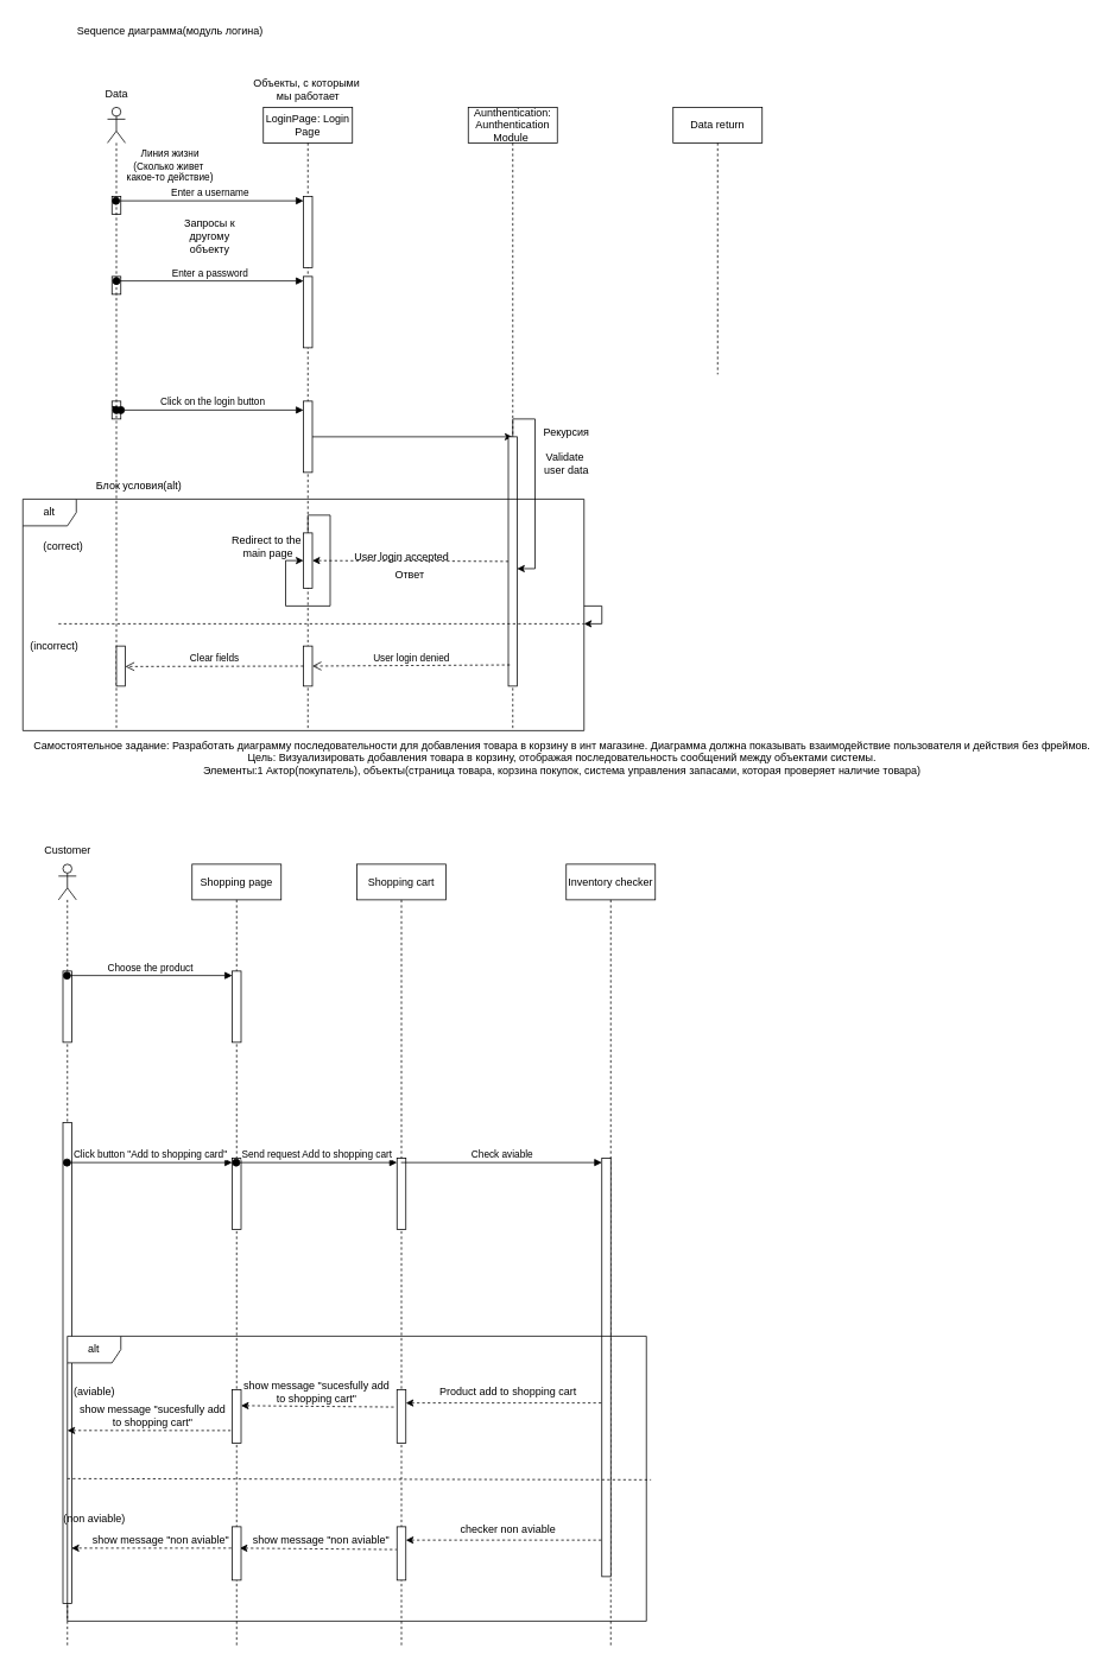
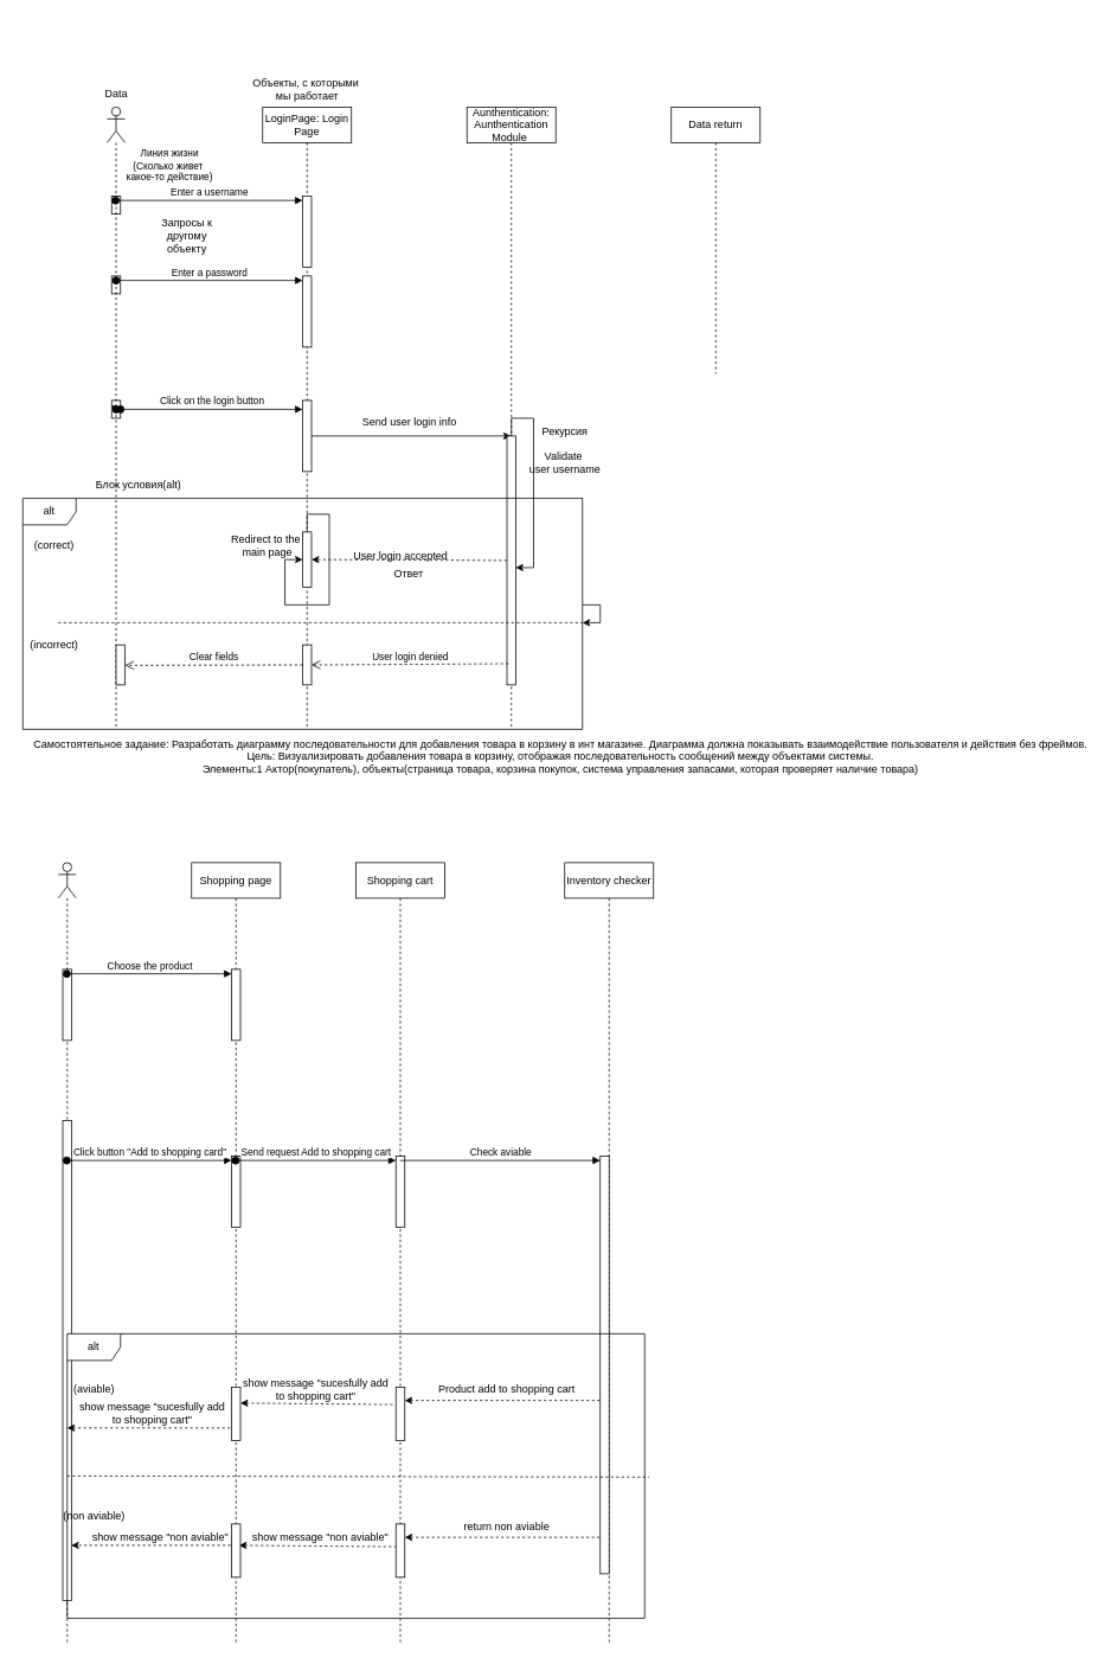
- <mxCell id="5" value="Sequence диаграмма(модуль логина)" style="text;html=1;align=center;verticalAlign=middle;resizable=0;points=[];autosize=1;strokeColor=none;fillColor=none;" vertex="1" parent="1"><mxGeometry width="230" height="30" as="geometry" x="75" y="20" /></mxCell>
- <mxCell id="17" value="Запросы к другому объекту" style="text;html=1;align=center;verticalAlign=middle;whiteSpace=wrap;rounded=0;" vertex="1" parent="1"><mxGeometry x="205" y="250" width="60" height="30" as="geometry" /></mxCell>
+ <mxCell id="17" value="Запросы к другому объекту" style="text;html=1;align=center;verticalAlign=middle;whiteSpace=wrap;rounded=0;" vertex="1" parent="1"><mxGeometry x="180" y="250" width="60" height="30" as="geometry" /></mxCell>
+ <mxCell id="22" value="Send user login info" style="text;html=1;align=center;verticalAlign=middle;resizable=0;points=[];autosize=1;strokeColor=none;fillColor=none;" vertex="1" parent="1"><mxGeometry x="395" y="460" width="130" height="30" as="geometry" /></mxCell>
- <mxCell id="23" value="Validate&amp;nbsp;&lt;div&gt;user data&lt;/div&gt;" style="text;html=1;align=center;verticalAlign=middle;resizable=0;points=[];autosize=1;strokeColor=none;fillColor=none;" vertex="1" parent="1"><mxGeometry x="600" y="500" width="70" height="40" as="geometry" /></mxCell>
+ <mxCell id="23" value="Validate&amp;nbsp;&lt;div&gt;user username&lt;/div&gt;" style="text;html=1;align=center;verticalAlign=middle;resizable=0;points=[];autosize=1;strokeColor=none;fillColor=none;" vertex="1" parent="1"><mxGeometry x="600" y="500" width="70" height="40" as="geometry" /></mxCell>
- <mxCell id="31" value="(correct)" style="text;html=1;align=center;verticalAlign=middle;resizable=0;points=[];autosize=1;strokeColor=none;fillColor=none;" vertex="1" parent="1"><mxGeometry x="35" y="598" width="70" height="30" as="geometry" /></mxCell>
+ <mxCell id="31" value="(correct)" style="text;html=1;align=center;verticalAlign=middle;resizable=0;points=[];autosize=1;strokeColor=none;fillColor=none;" vertex="1" parent="1"><mxGeometry x="25" y="598" width="70" height="30" as="geometry" /></mxCell>
- <mxCell id="48" value="Customer" style="text;html=1;align=center;verticalAlign=middle;resizable=0;points=[];autosize=1;strokeColor=none;fillColor=none;" vertex="1" parent="1"><mxGeometry x="35" y="940" width="80" height="30" as="geometry" /></mxCell>
- <mxCell id="69" value="checker non aviable" style="text;html=1;align=center;verticalAlign=middle;whiteSpace=wrap;rounded=0;" vertex="1" parent="1"><mxGeometry x="485" y="1702" width="170" height="30" as="geometry" /></mxCell>
+ <mxCell id="69" value="return non aviable" style="text;html=1;align=center;verticalAlign=middle;whiteSpace=wrap;rounded=0;" vertex="1" parent="1"><mxGeometry x="485" y="1702" width="170" height="30" as="geometry" /></mxCell>
